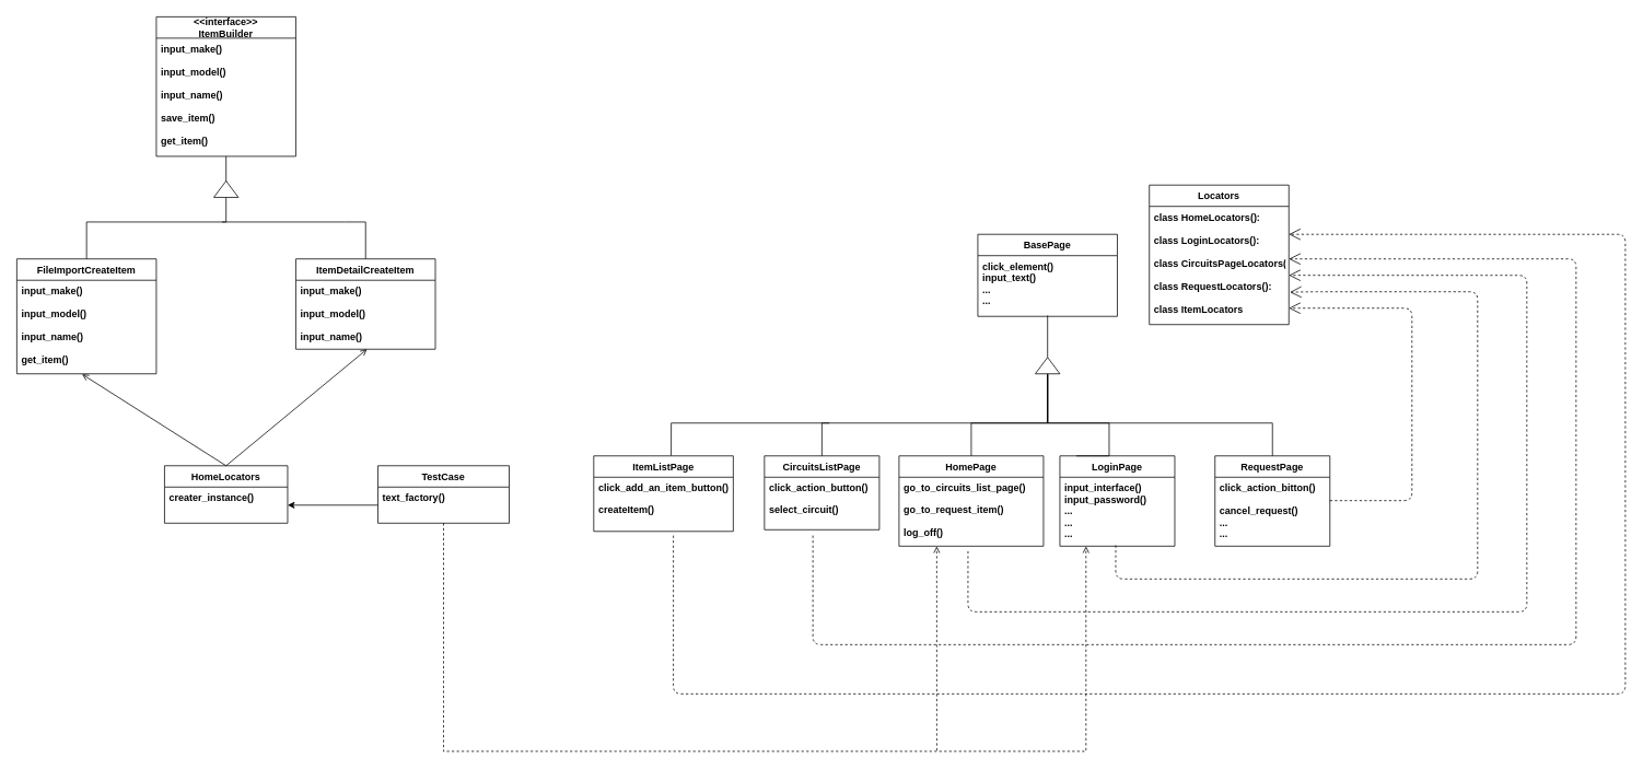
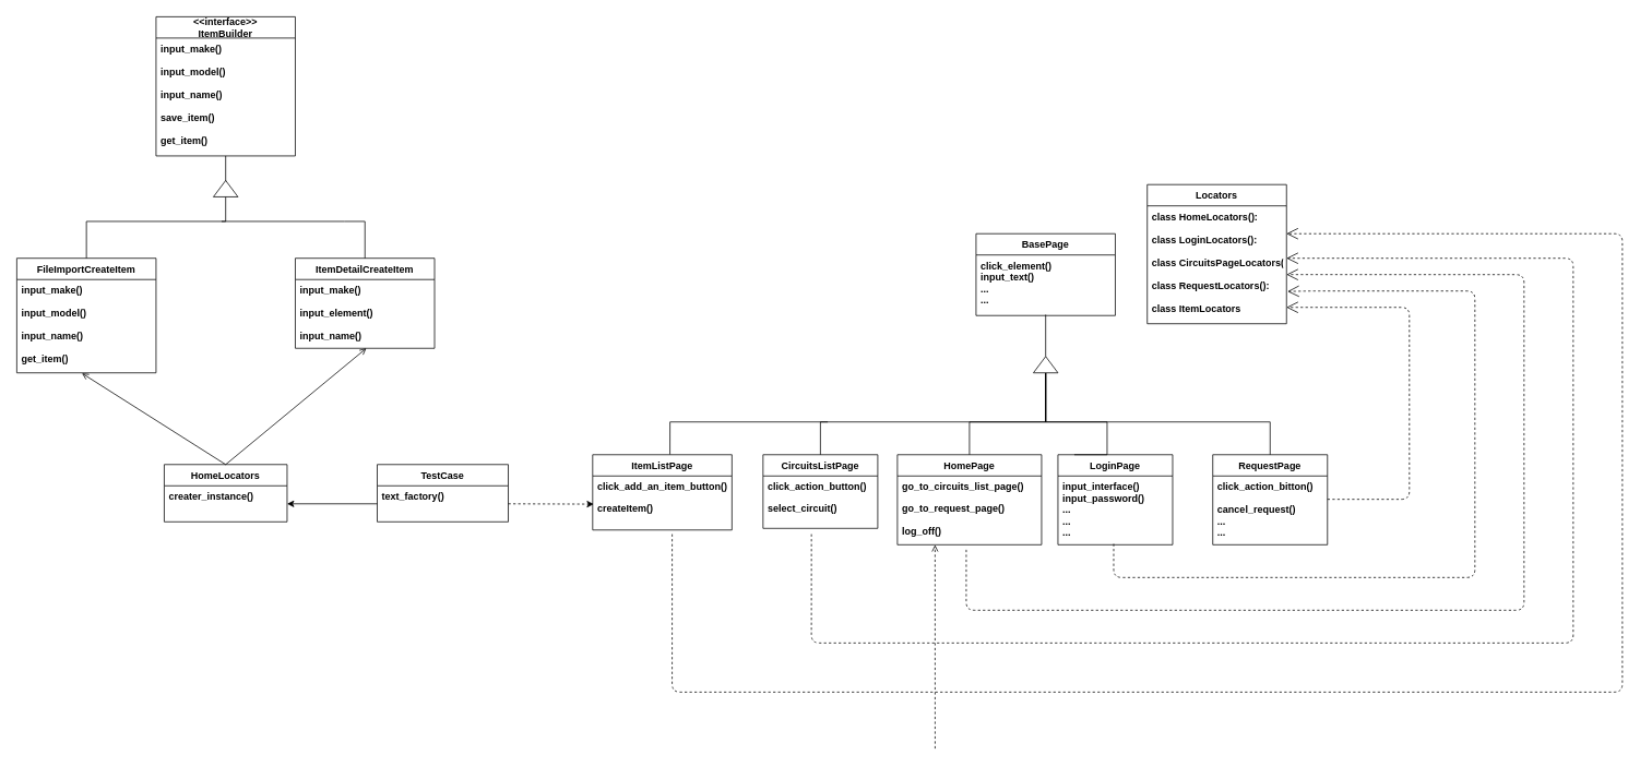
- <mxCell id="38" value="input_make()&#10;&#10;input_model()&#10;&#10;input_name()" style="text;strokeColor=none;fillColor=none;align=left;verticalAlign=top;spacingLeft=4;spacingRight=4;overflow=hidden;rotatable=0;points=[[0,0.5],[1,0.5]];portConstraint=eastwest;fontStyle=1" vertex="1" parent="37"><mxGeometry y="26" width="170" height="84" as="geometry" /></mxCell>
+ <mxCell id="38" value="input_make()&#10;&#10;input_element()&#10;&#10;input_name()" style="text;strokeColor=none;fillColor=none;align=left;verticalAlign=top;spacingLeft=4;spacingRight=4;overflow=hidden;rotatable=0;points=[[0,0.5],[1,0.5]];portConstraint=eastwest;fontStyle=1" vertex="1" parent="37"><mxGeometry y="26" width="170" height="84" as="geometry" /></mxCell>
+ <mxCell id="48" value="" style="endArrow=classic;html=1;rounded=0;exitX=1;exitY=0.5;exitDx=0;exitDy=0;entryX=0.008;entryY=0.21;entryDx=0;entryDy=0;entryPerimeter=0;dashed=1;" edge="1" parent="1" source="43" target="29"><mxGeometry width="50" height="50" relative="1" as="geometry"><mxPoint x="430" y="845" as="sourcePoint" /><mxPoint x="480" y="795" as="targetPoint" /></mxGeometry></mxCell>
- <mxCell id="11" value="go_to_request_item()&#10;&#10;log_off()" style="text;strokeColor=none;fillColor=none;align=left;verticalAlign=top;spacingLeft=4;spacingRight=4;overflow=hidden;rotatable=0;points=[[0,0.5],[1,0.5]];portConstraint=eastwest;fontStyle=1" vertex="1" parent="9"><mxGeometry y="52" width="176" height="58" as="geometry" /></mxCell>
+ <mxCell id="11" value="go_to_request_page()&#10;&#10;log_off()" style="text;strokeColor=none;fillColor=none;align=left;verticalAlign=top;spacingLeft=4;spacingRight=4;overflow=hidden;rotatable=0;points=[[0,0.5],[1,0.5]];portConstraint=eastwest;fontStyle=1" vertex="1" parent="9"><mxGeometry y="52" width="176" height="58" as="geometry" /></mxCell>
- <mxCell id="41" style="edgeStyle=orthogonalEdgeStyle;rounded=0;orthogonalLoop=1;jettySize=auto;html=1;entryX=0.227;entryY=1.002;entryDx=0;entryDy=0;entryPerimeter=0;endArrow=open;endFill=0;dashed=1;" edge="1" parent="1" source="42" target="13"><mxGeometry relative="1" as="geometry"><Array as="points"><mxPoint x="540" y="915" /><mxPoint x="1323" y="915" /></Array></mxGeometry></mxCell>
